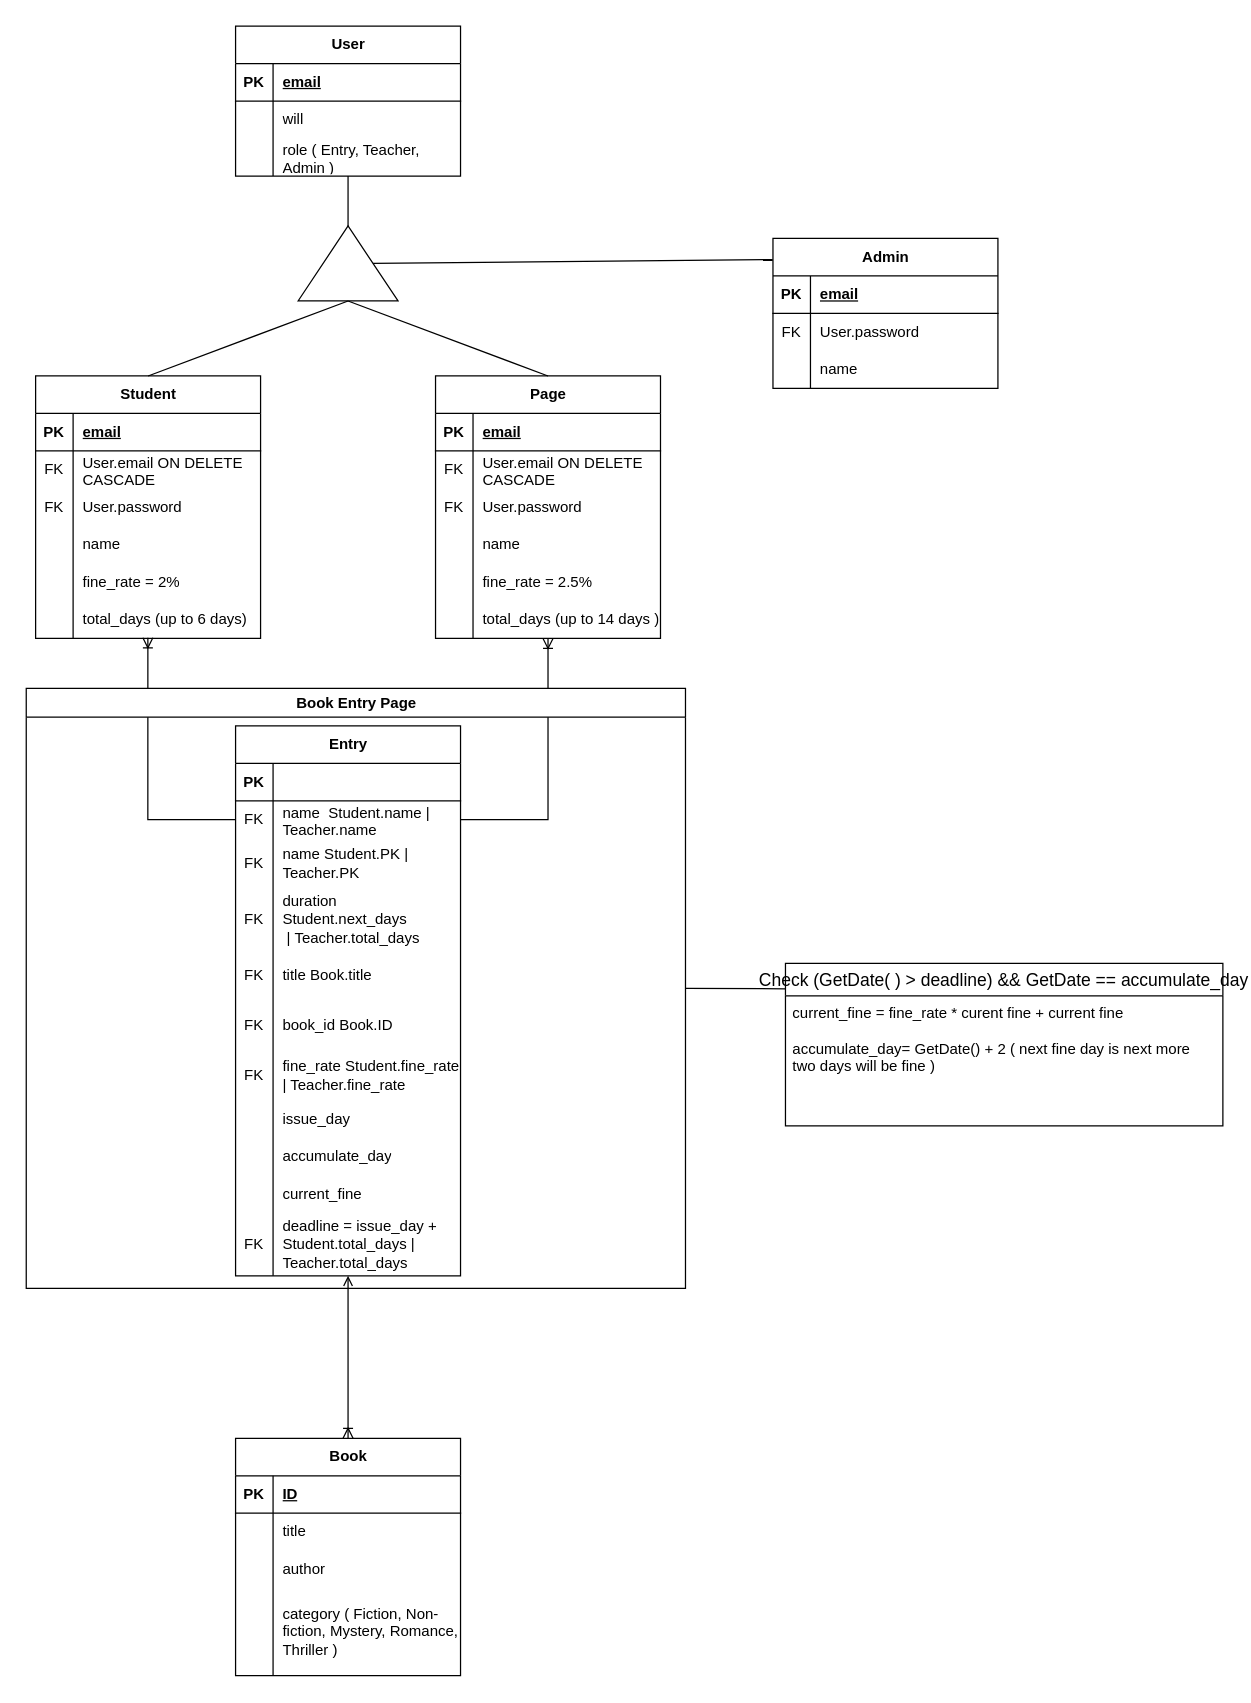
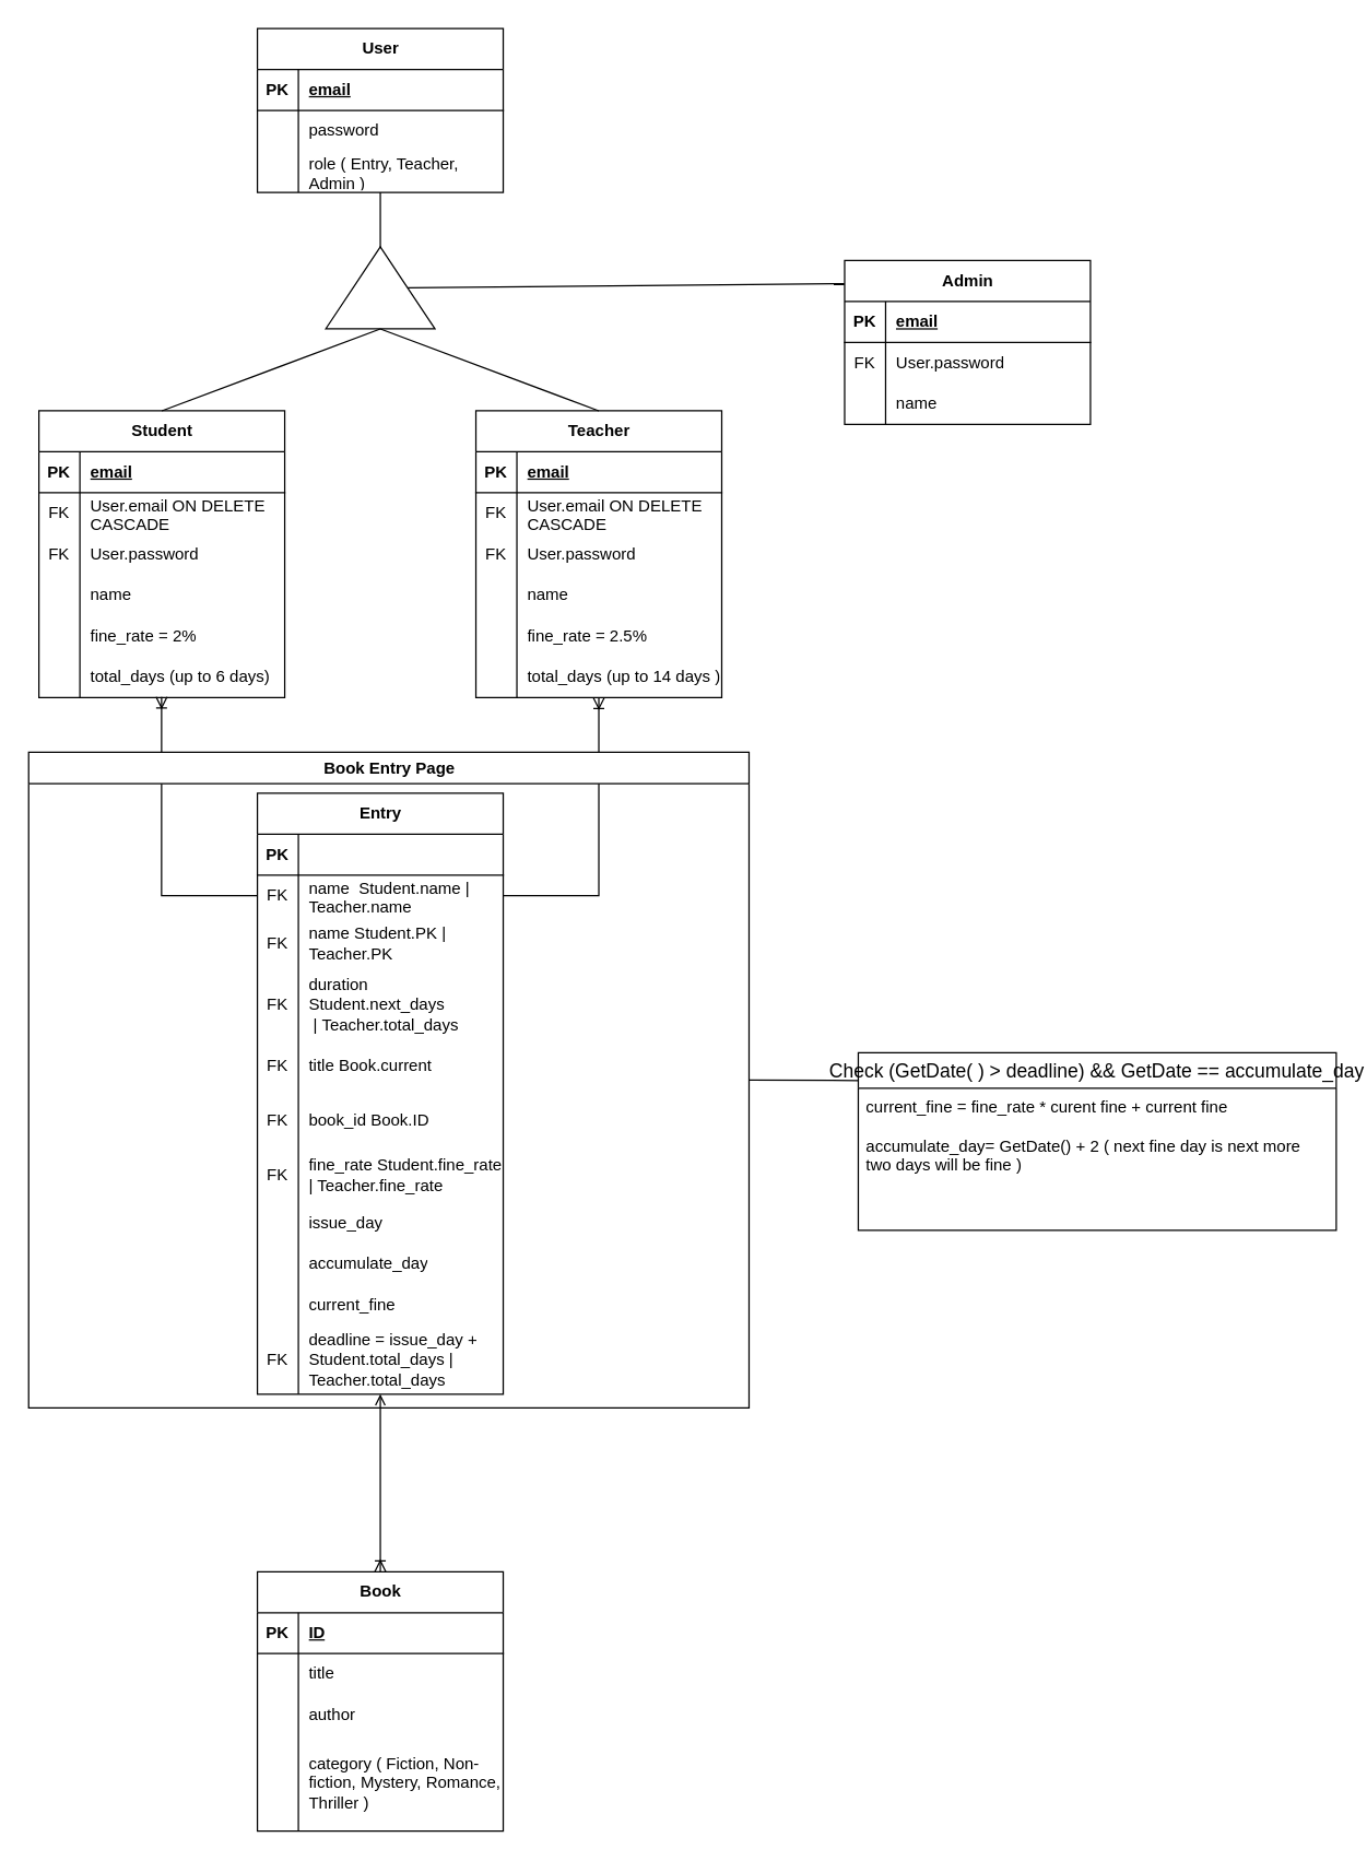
- <mxCell id="8" value="will" style="shape=partialRectangle;connectable=0;fillColor=none;top=0;left=0;bottom=0;right=0;align=left;spacingLeft=6;overflow=hidden;whiteSpace=wrap;html=1;" parent="6" vertex="1"><mxGeometry x="30" width="150" height="30" as="geometry"><mxRectangle width="150" height="30" as="alternateBounds" /></mxGeometry></mxCell>
+ <mxCell id="8" value="password" style="shape=partialRectangle;connectable=0;fillColor=none;top=0;left=0;bottom=0;right=0;align=left;spacingLeft=6;overflow=hidden;whiteSpace=wrap;html=1;" parent="6" vertex="1"><mxGeometry x="30" width="150" height="30" as="geometry"><mxRectangle width="150" height="30" as="alternateBounds" /></mxGeometry></mxCell>
- <mxCell id="33" value="Page" style="shape=table;startSize=30;container=1;collapsible=1;childLayout=tableLayout;fixedRows=1;rowLines=0;fontStyle=1;align=center;resizeLast=1;html=1;" parent="1" vertex="1"><mxGeometry x="348" y="300" width="180" height="210" as="geometry" /></mxCell>
+ <mxCell id="33" value="Teacher" style="shape=table;startSize=30;container=1;collapsible=1;childLayout=tableLayout;fixedRows=1;rowLines=0;fontStyle=1;align=center;resizeLast=1;html=1;" parent="1" vertex="1"><mxGeometry x="348" y="300" width="180" height="210" as="geometry" /></mxCell>
- <mxCell id="85" value="title Book.title" style="shape=partialRectangle;connectable=0;fillColor=none;top=0;left=0;bottom=0;right=0;align=left;spacingLeft=6;overflow=hidden;whiteSpace=wrap;html=1;" parent="83" vertex="1"><mxGeometry x="30" width="150" height="40" as="geometry"><mxRectangle width="150" height="40" as="alternateBounds" /></mxGeometry></mxCell>
+ <mxCell id="85" value="title Book.current" style="shape=partialRectangle;connectable=0;fillColor=none;top=0;left=0;bottom=0;right=0;align=left;spacingLeft=6;overflow=hidden;whiteSpace=wrap;html=1;" parent="83" vertex="1"><mxGeometry x="30" width="150" height="40" as="geometry"><mxRectangle width="150" height="40" as="alternateBounds" /></mxGeometry></mxCell>
